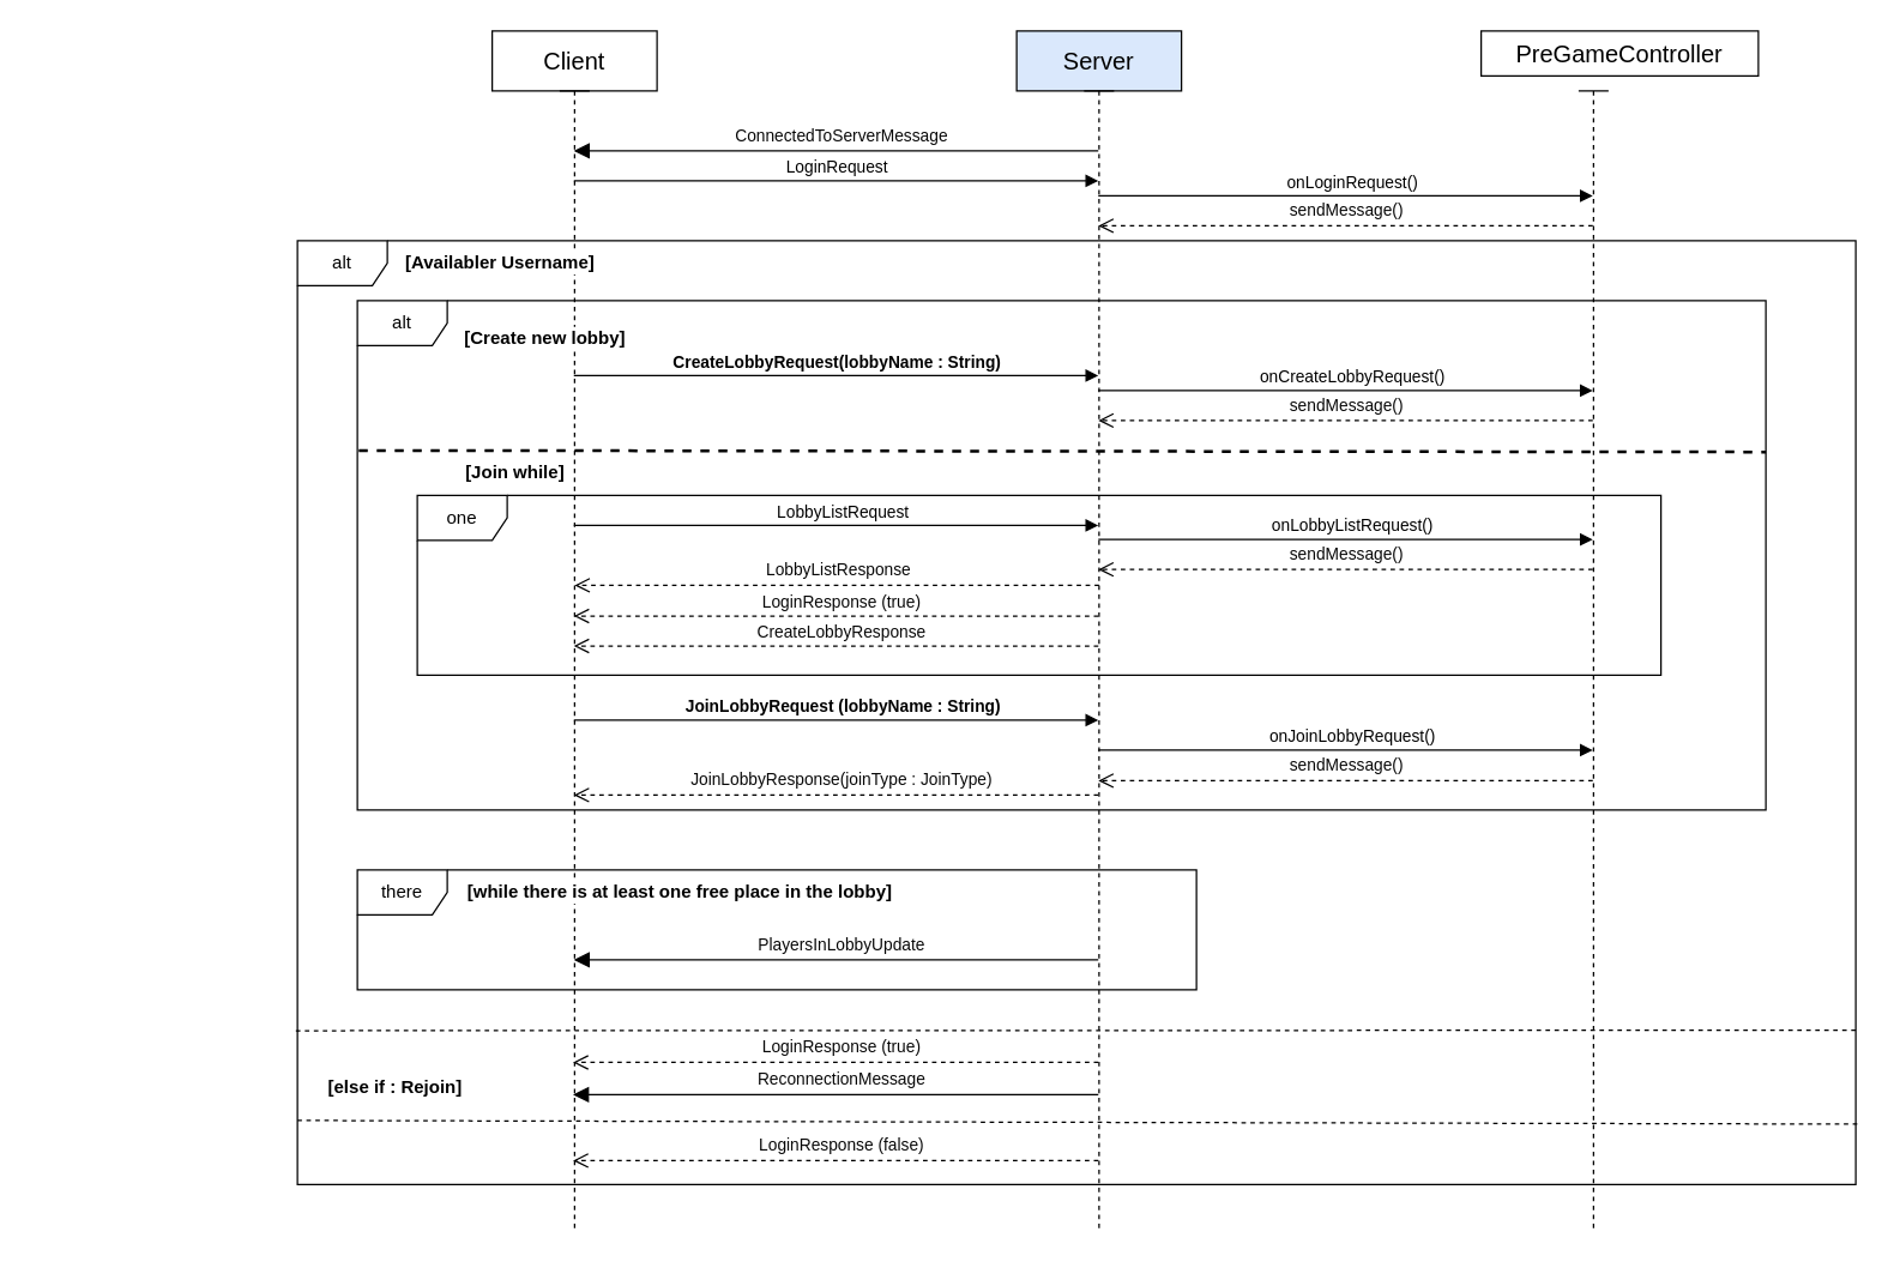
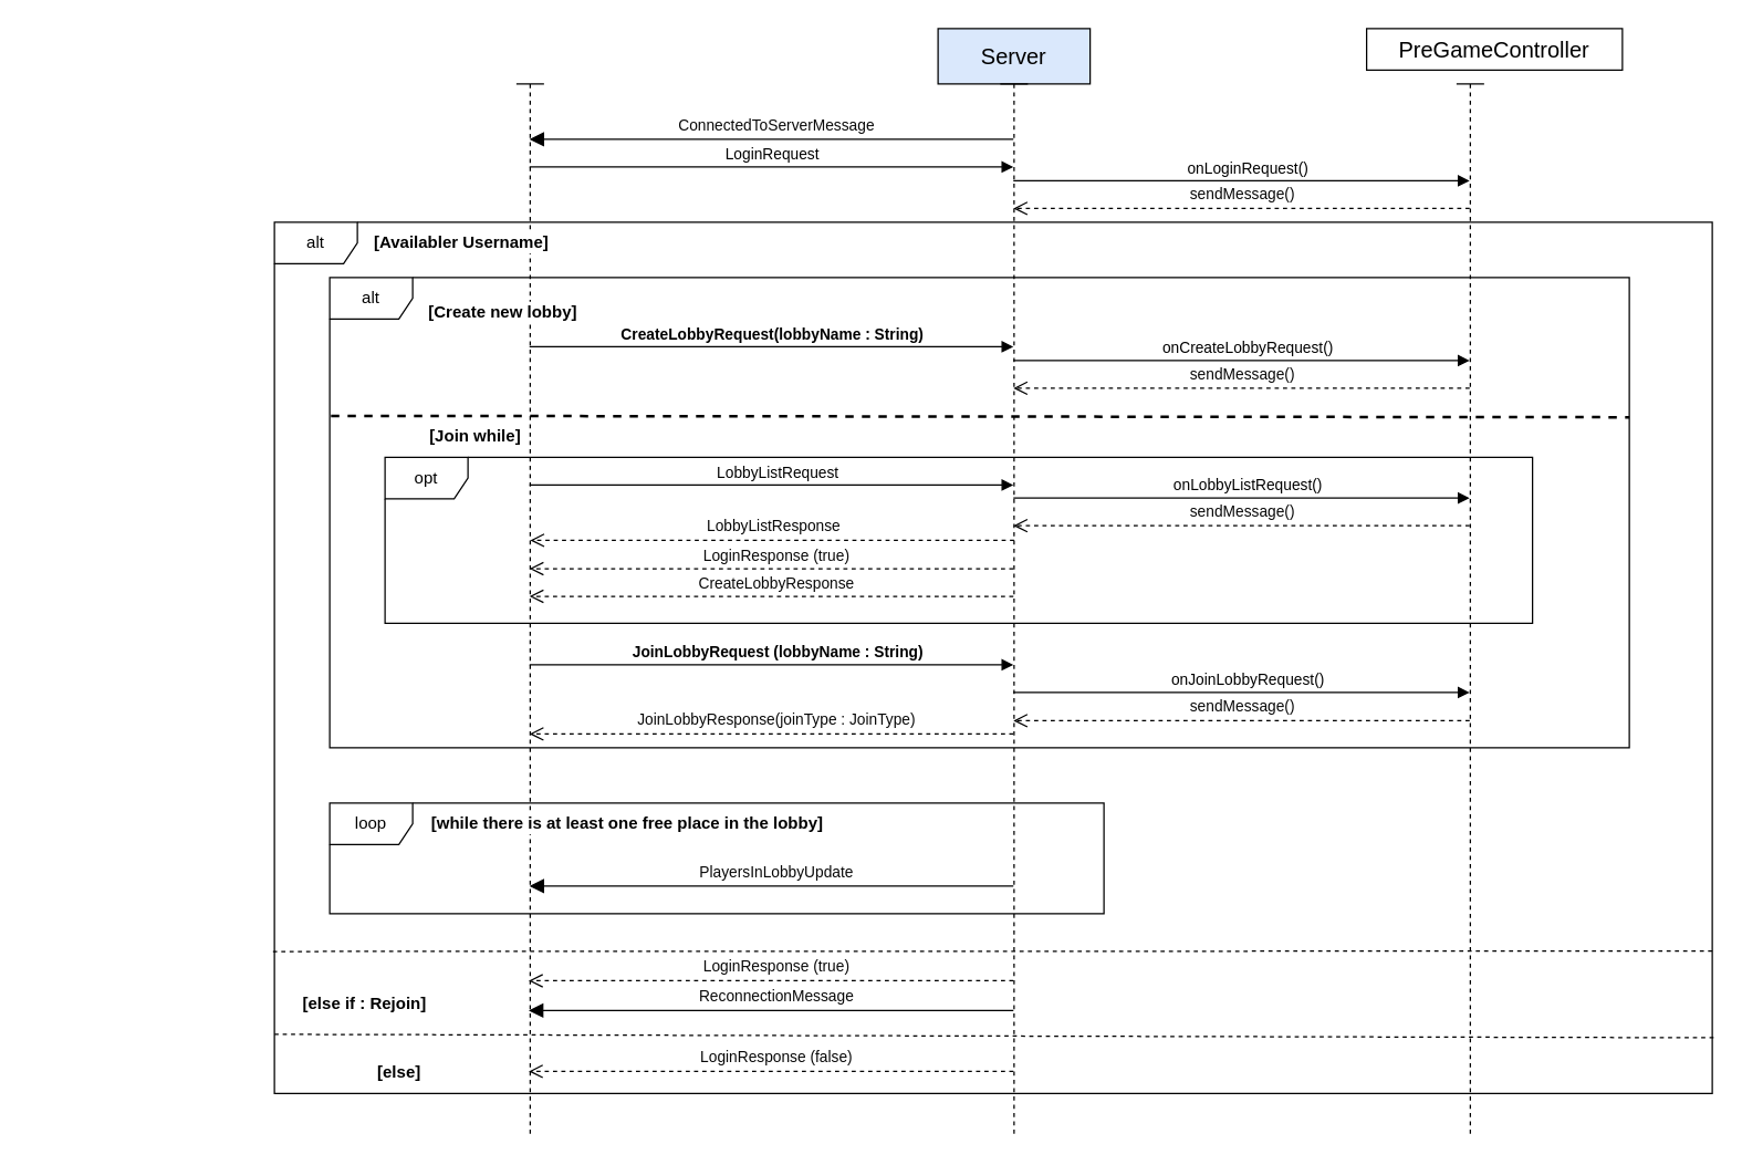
- <mxCell id="3" value="Client" style="html=1;whiteSpace=wrap;fontSize=16;" parent="1" vertex="1"><mxGeometry x="328" y="20" width="110" height="40" as="geometry" /></mxCell>
- <mxCell id="23" value="one" style="shape=umlFrame;whiteSpace=wrap;html=1;pointerEvents=0;" parent="1" vertex="1"><mxGeometry x="278" y="330" width="830" height="120" as="geometry" /></mxCell>
+ <mxCell id="23" value="opt" style="shape=umlFrame;whiteSpace=wrap;html=1;pointerEvents=0;" parent="1" vertex="1"><mxGeometry x="278" y="330" width="830" height="120" as="geometry" /></mxCell>
- <mxCell id="29" value="there" style="shape=umlFrame;whiteSpace=wrap;html=1;pointerEvents=0;" parent="1" vertex="1"><mxGeometry x="238" y="580" width="560" height="80" as="geometry" /></mxCell>
+ <mxCell id="29" value="loop" style="shape=umlFrame;whiteSpace=wrap;html=1;pointerEvents=0;" parent="1" vertex="1"><mxGeometry x="238" y="580" width="560" height="80" as="geometry" /></mxCell>
+ <mxCell id="15" value="[else]" style="text;html=1;align=center;verticalAlign=middle;resizable=0;points=[];autosize=1;strokeColor=none;fillColor=none;fontStyle=1" parent="1" vertex="1"><mxGeometry x="263" y="760" width="50" height="30" as="geometry" /></mxCell>
